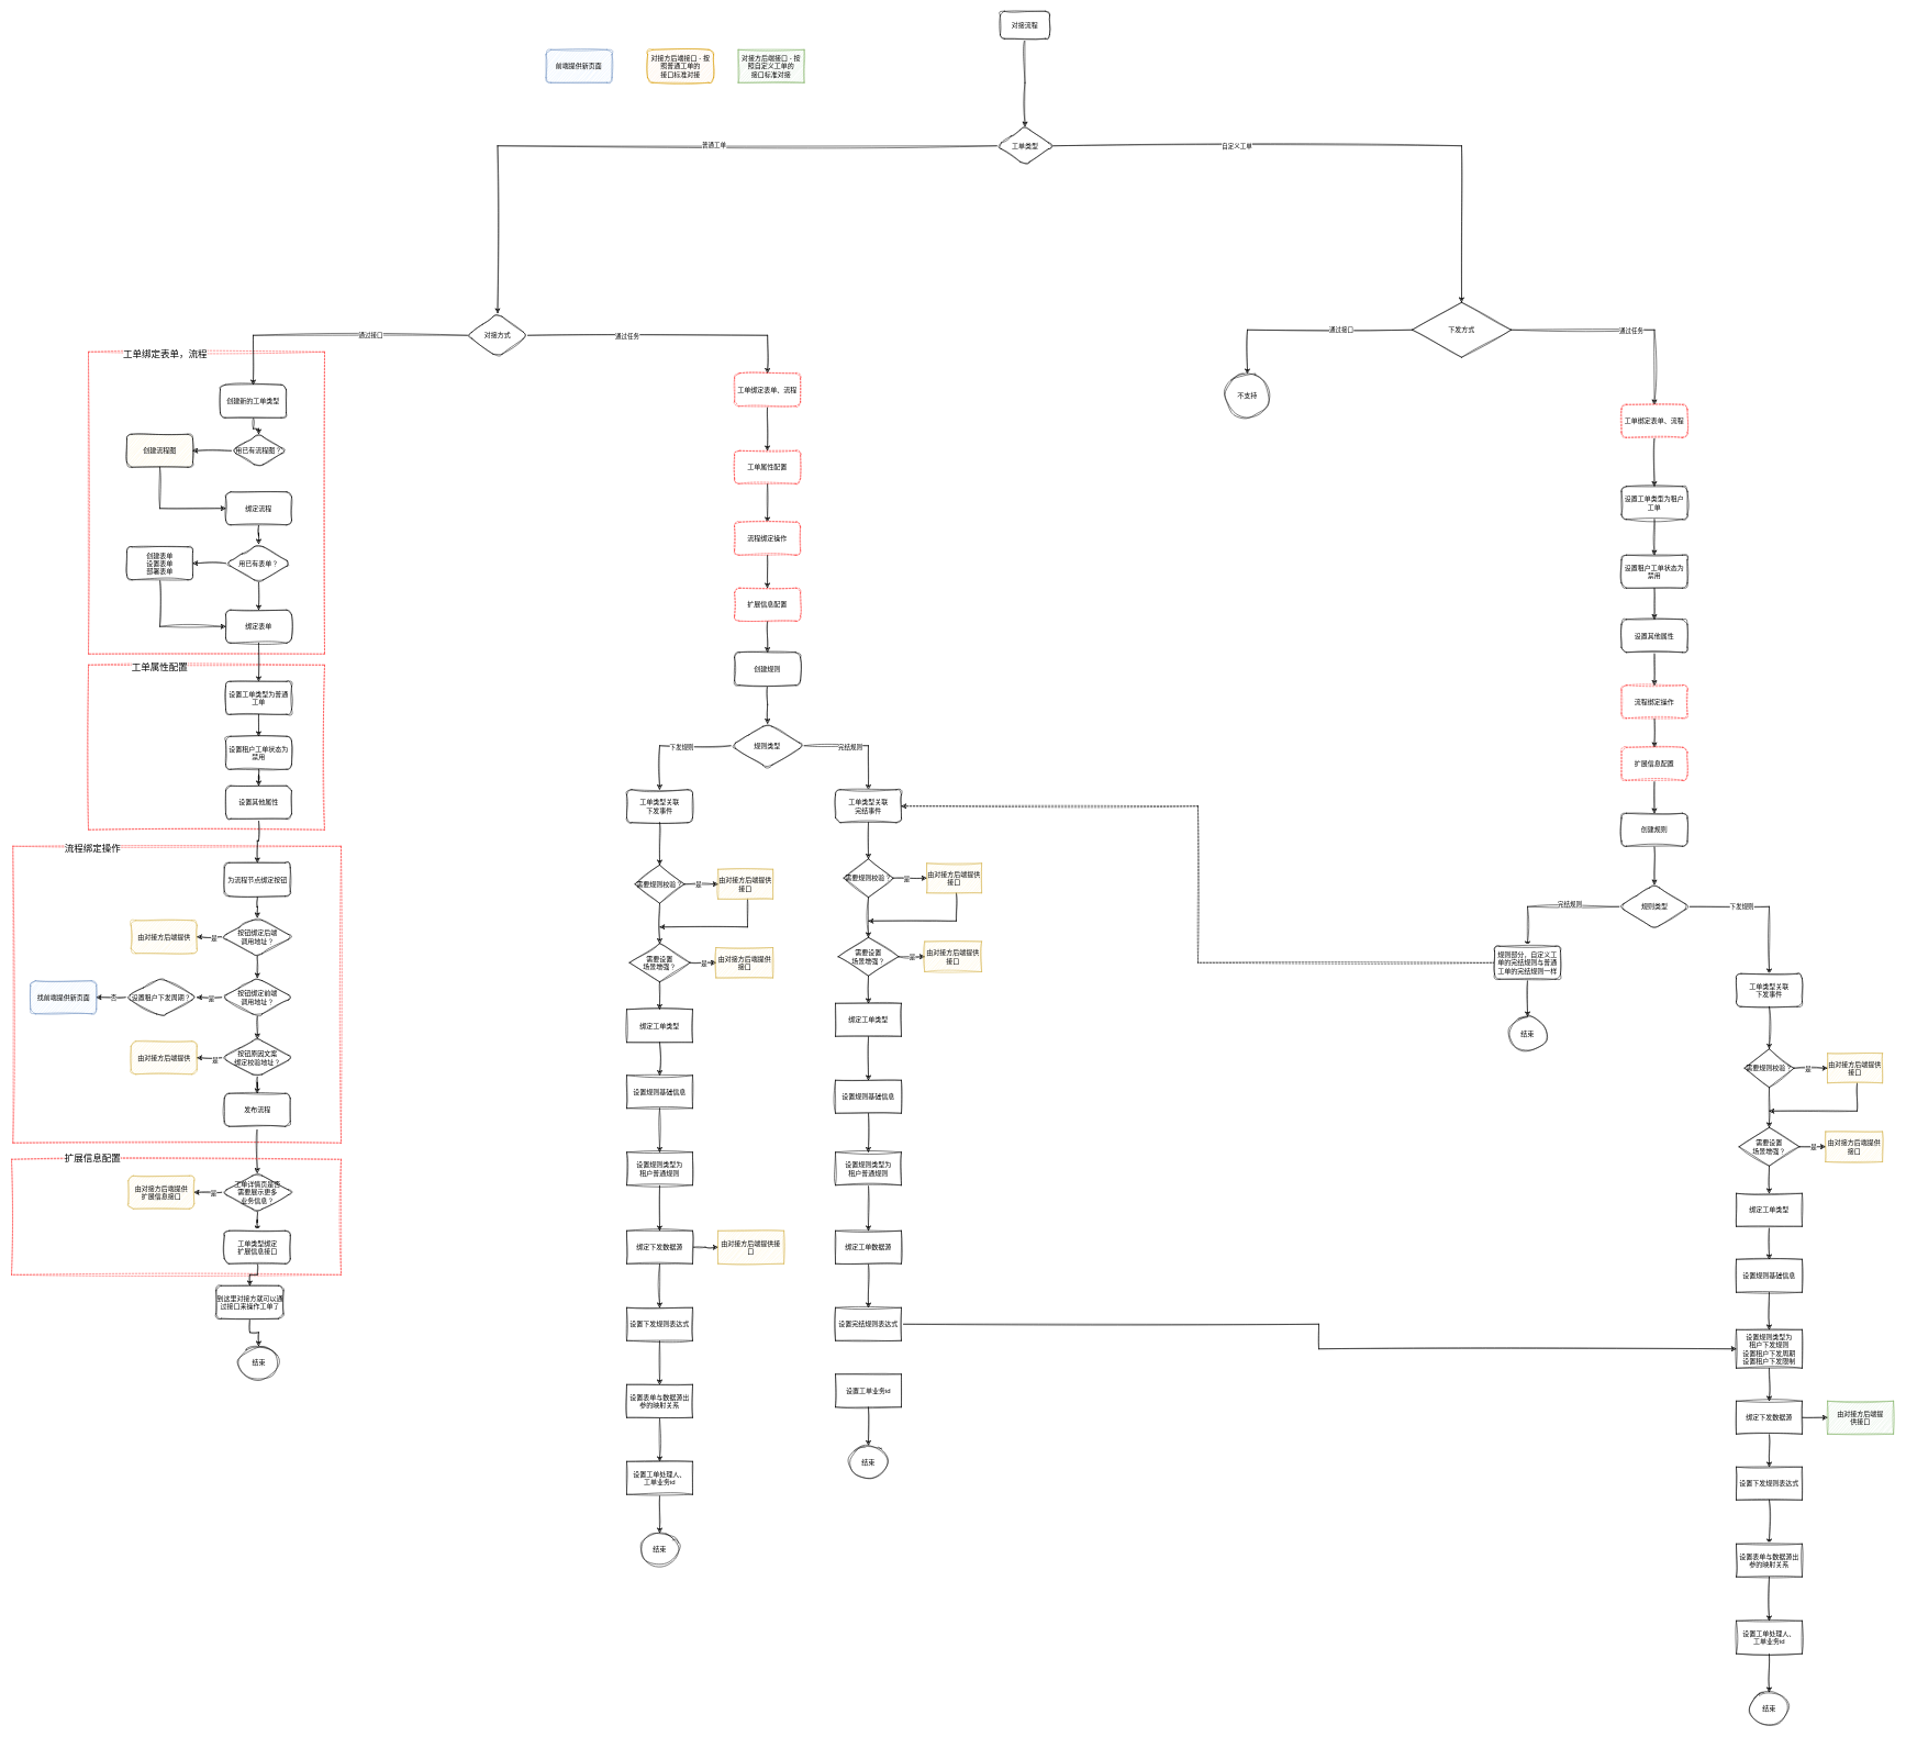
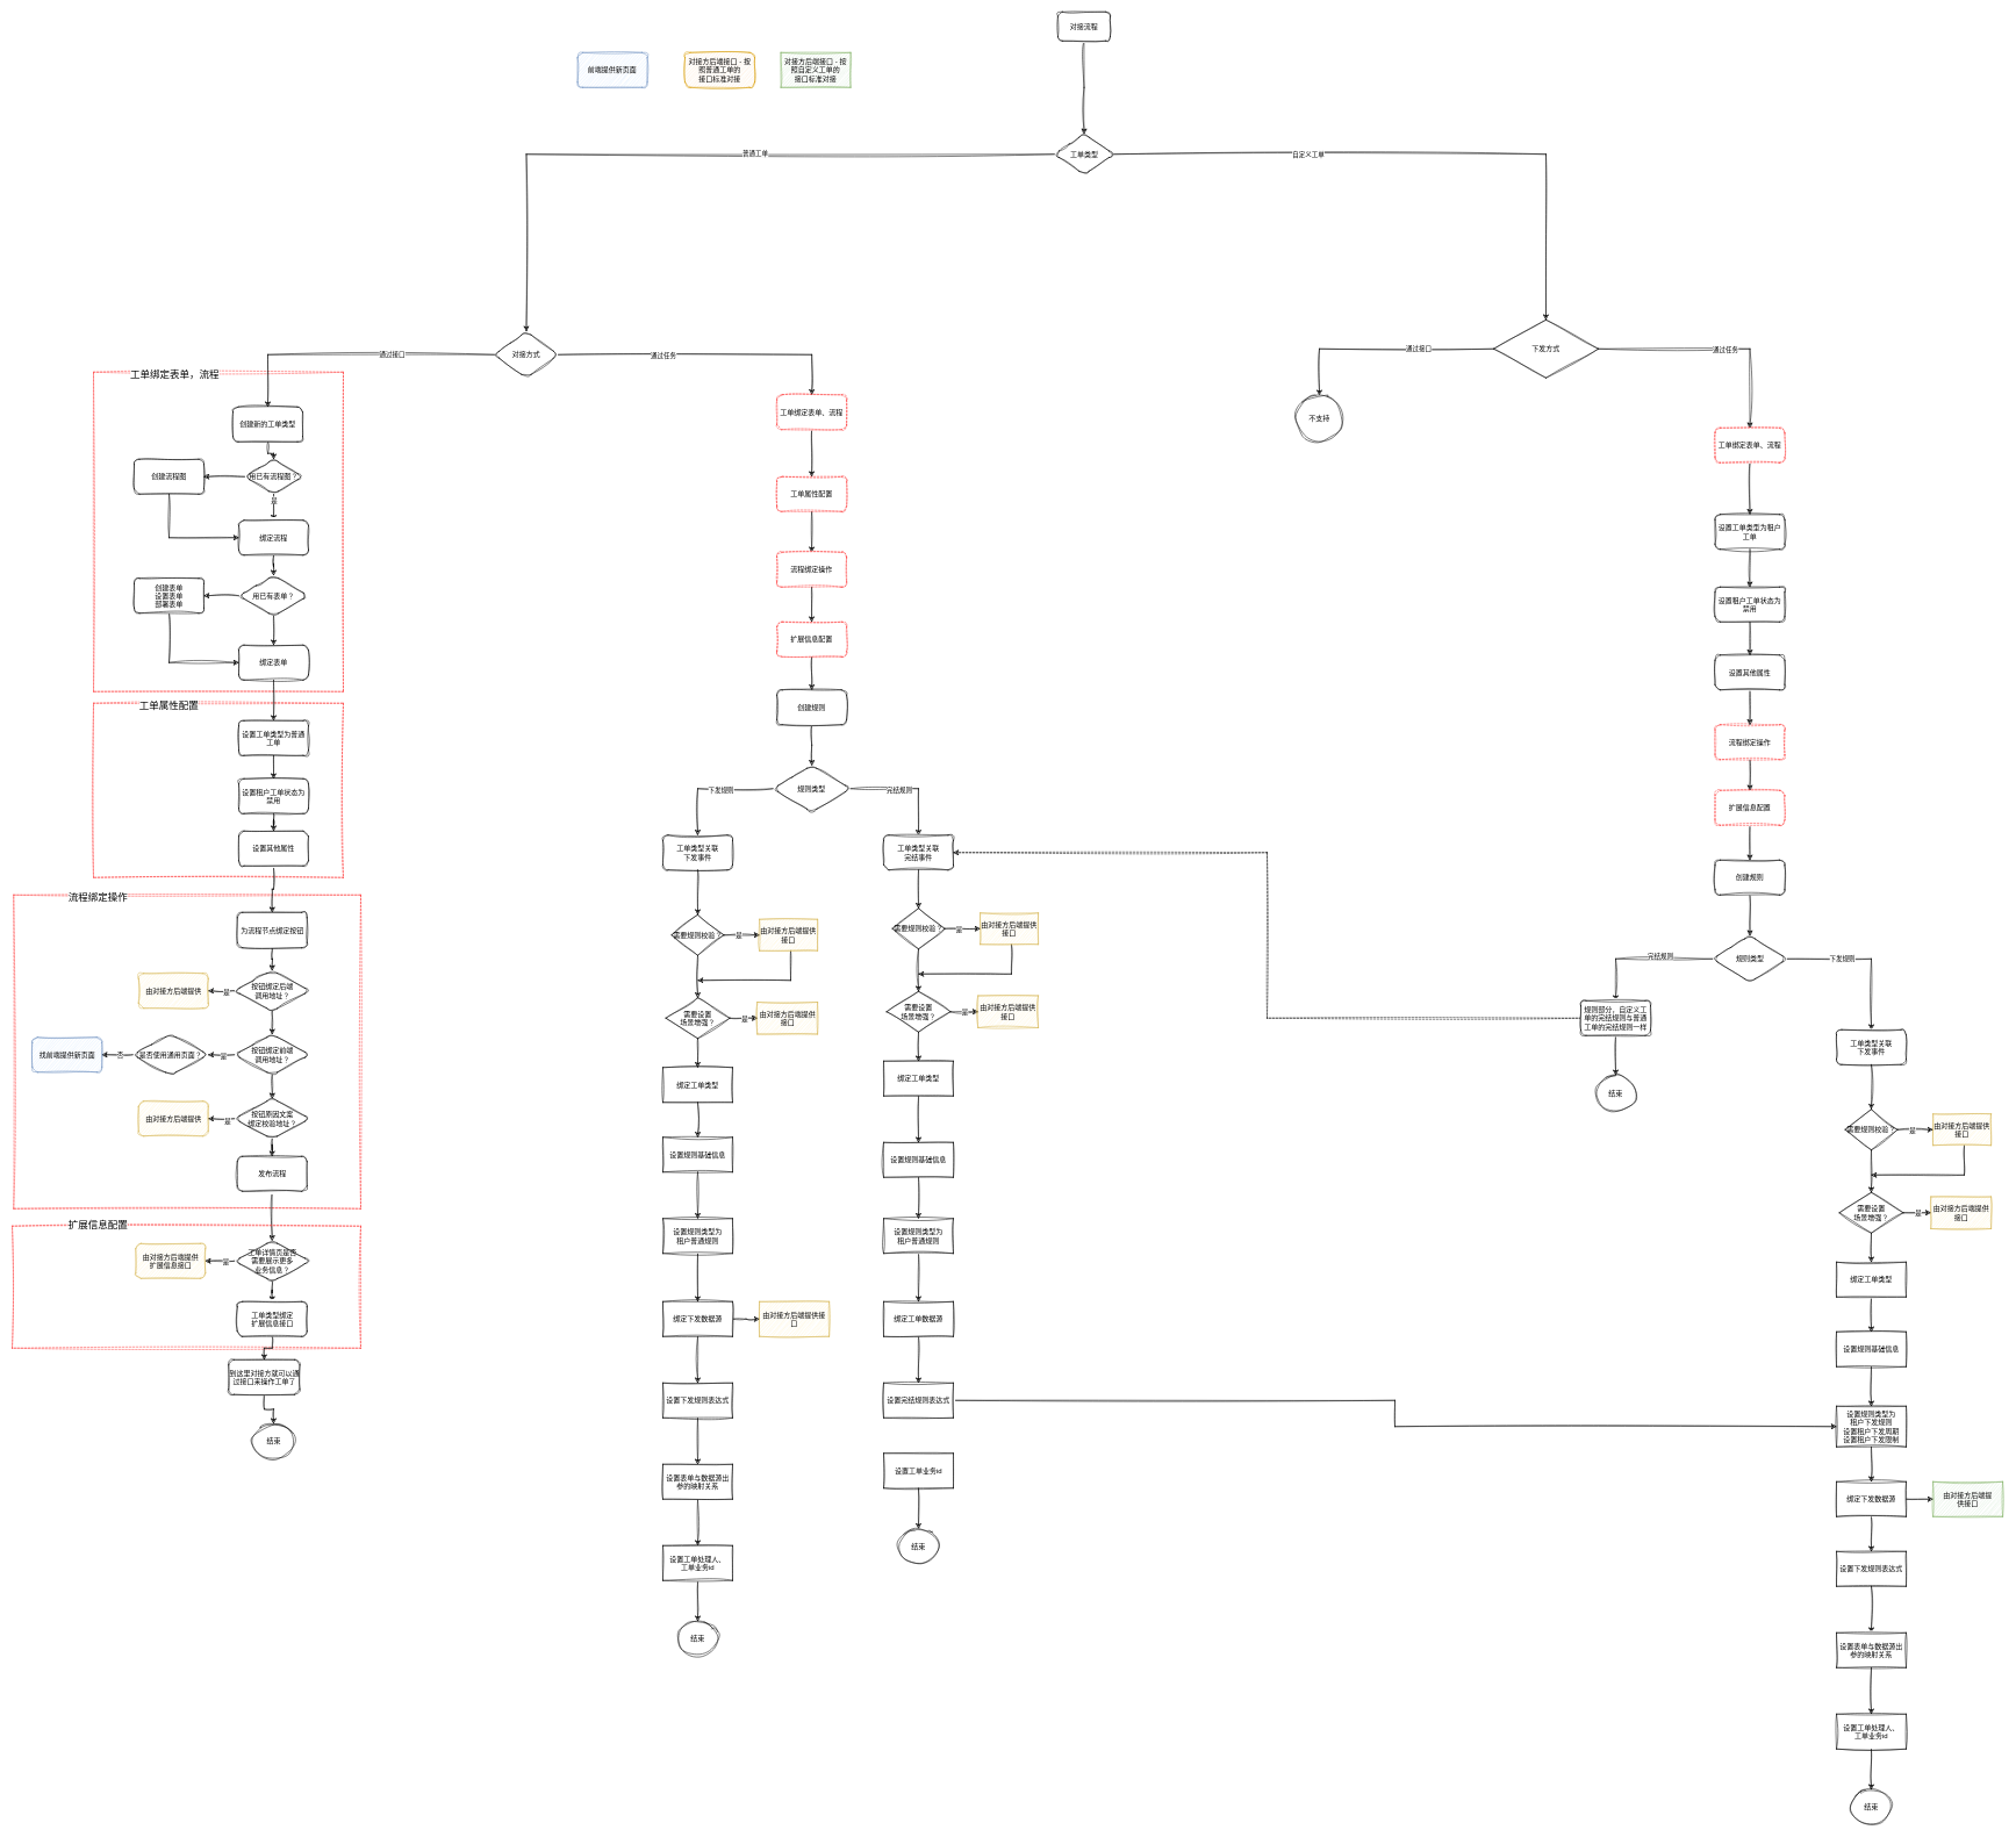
- <mxCell id="28" value="创建流程图" style="whiteSpace=wrap;html=1;rounded=1;sketch=1;curveFitting=1;jiggle=2;fillColor=#fff2cc;" vertex="1" parent="1"><mxGeometry x="230" y="790" width="120" height="60" as="geometry" /></mxCell>
+ <mxCell id="28" value="创建流程图" style="whiteSpace=wrap;html=1;rounded=1;sketch=1;curveFitting=1;jiggle=2;" vertex="1" parent="1"><mxGeometry x="230" y="790" width="120" height="60" as="geometry" /></mxCell>
+ <mxCell id="21" value="" style="edgeStyle=orthogonalEdgeStyle;rounded=0;orthogonalLoop=1;jettySize=auto;html=1;sketch=1;curveFitting=1;jiggle=2;" edge="1" parent="1" source="24" target="26"><mxGeometry relative="1" as="geometry" /></mxCell>
+ <mxCell id="22" value="是" style="edgeLabel;html=1;align=center;verticalAlign=middle;resizable=0;points=[];sketch=1;curveFitting=1;jiggle=2;" vertex="1" connectable="0" parent="21"><mxGeometry x="-0.154" y="5" relative="1" as="geometry"><mxPoint x="-5" y="-9" as="offset" /></mxGeometry></mxCell>
- <mxCell id="63" value="设置租户下发周期？" style="rhombus;whiteSpace=wrap;html=1;rounded=1;sketch=1;curveFitting=1;jiggle=2;" vertex="1" parent="1"><mxGeometry x="227.5" y="1780" width="130" height="70" as="geometry" /></mxCell>
+ <mxCell id="63" value="是否使用通用页面？" style="rhombus;whiteSpace=wrap;html=1;rounded=1;sketch=1;curveFitting=1;jiggle=2;" vertex="1" parent="1"><mxGeometry x="227.5" y="1780" width="130" height="70" as="geometry" /></mxCell>
